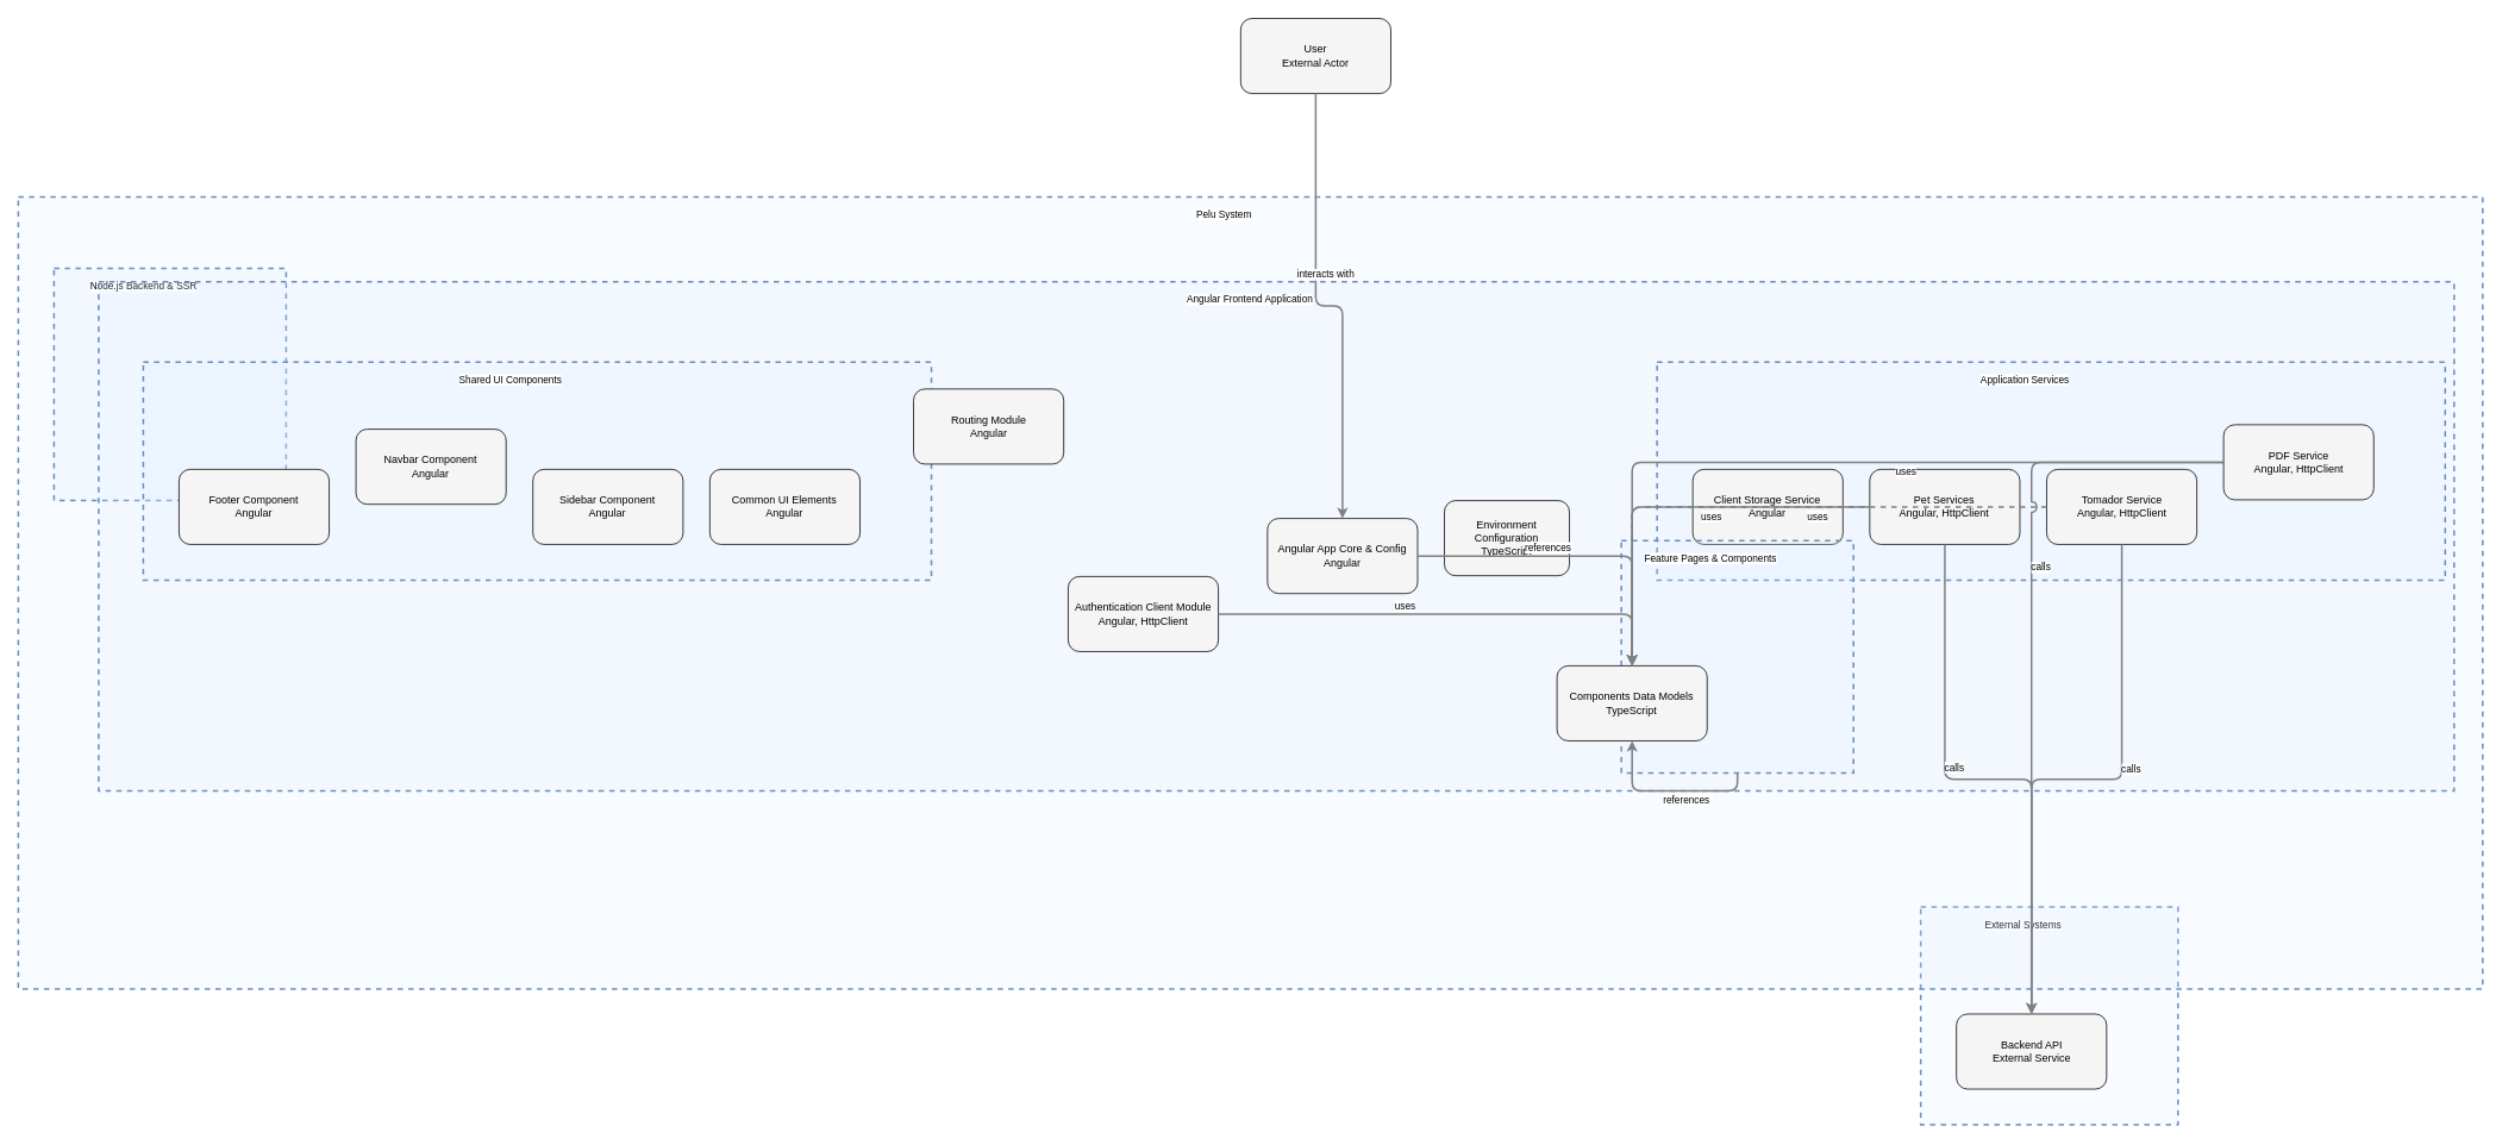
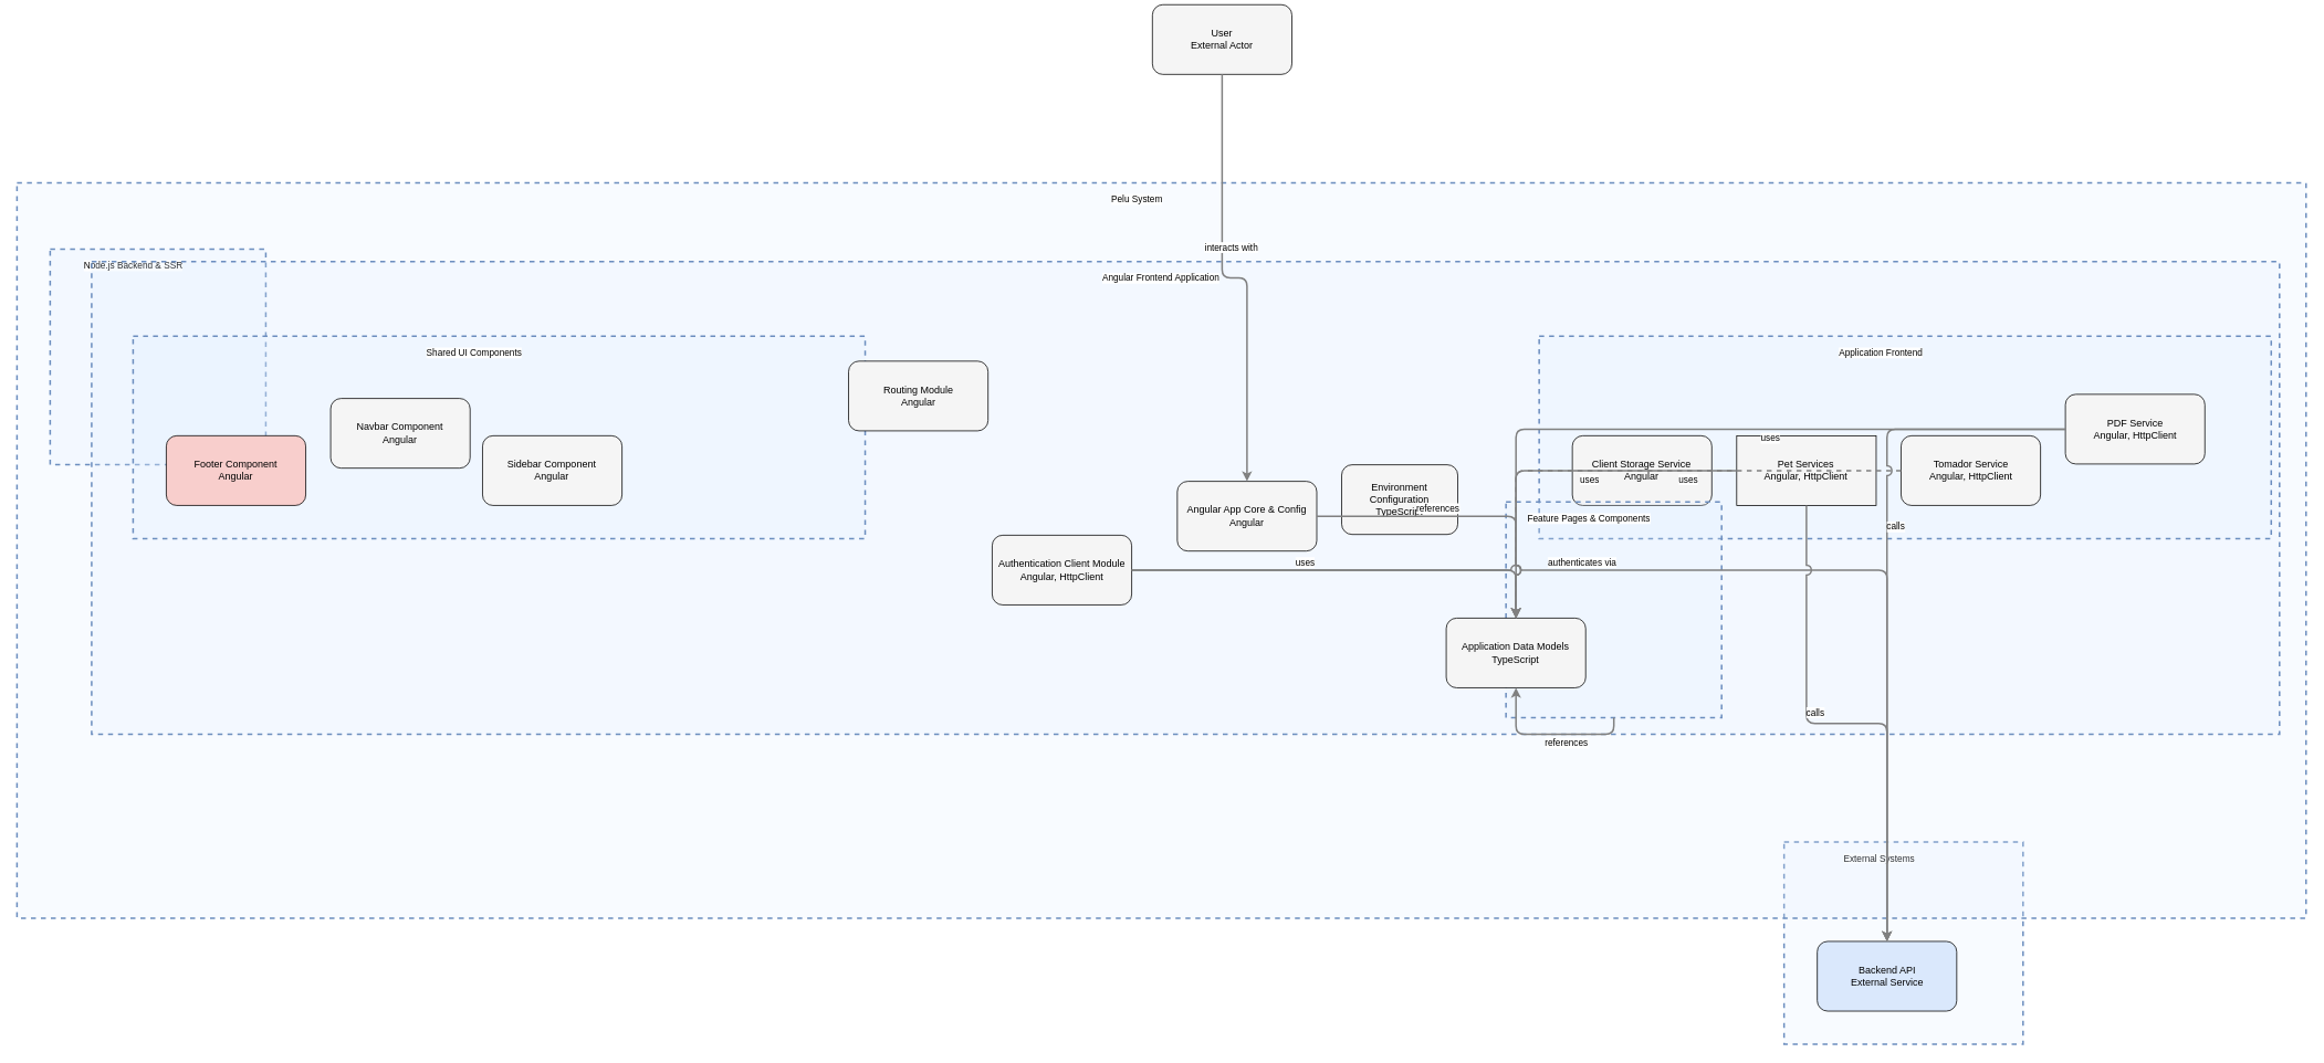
- <mxCell id="16" value="User&lt;br&gt;External Actor" style="rounded=1;whiteSpace=wrap;html=1;fillColor=#f5f5f5" vertex="1" parent="1"><mxGeometry x="1388.947" y="20" width="168.158" height="84.079" as="geometry" /></mxCell>
+ <mxCell id="16" value="User&lt;br&gt;External Actor" style="rounded=1;whiteSpace=wrap;html=1;fillColor=#f5f5f5" vertex="1" parent="1"><mxGeometry x="1388.947" y="5" width="168.158" height="84.079" as="geometry" /></mxCell>
- <mxCell id="3" value="Application Services" style="edgeLabel;html=1;align=center;verticalAlign=middle;resizable=0;labelBackgroundColor=white;spacing=5" vertex="1" parent="10"><mxGeometry x="1753.263" y="98" width="806.631" height="24" as="geometry" /></mxCell>
+ <mxCell id="3" value="Application Frontend" style="edgeLabel;html=1;align=center;verticalAlign=middle;resizable=0;labelBackgroundColor=white;spacing=5" vertex="1" parent="10"><mxGeometry x="1753.263" y="98" width="806.631" height="24" as="geometry" /></mxCell>
- <mxCell id="25" value="Footer Component&lt;br&gt;Angular" style="rounded=1;whiteSpace=wrap;html=1;fillColor=#f5f5f5" vertex="1" parent="4"><mxGeometry x="40" y="120" width="168.158" height="84.079" as="geometry" /></mxCell>
+ <mxCell id="25" value="Footer Component&lt;br&gt;Angular" style="rounded=1;whiteSpace=wrap;html=1;fillColor=#f8cecc;" vertex="1" parent="4"><mxGeometry x="40" y="120" width="168.158" height="84.079" as="geometry" /></mxCell>
- <mxCell id="24" value="Sidebar Component&lt;br&gt;Angular" style="rounded=1;whiteSpace=wrap;html=1;fillColor=#f5f5f5" vertex="1" parent="4"><mxGeometry x="436.316" y="120" width="168.158" height="84.079" as="geometry" /></mxCell>
+ <mxCell id="24" value="Sidebar Component&lt;br&gt;Angular" style="rounded=1;whiteSpace=wrap;html=1;fillColor=#f5f5f5" vertex="1" parent="4"><mxGeometry x="421.316" y="120" width="168.158" height="84.079" as="geometry" /></mxCell>
- <mxCell id="26" value="Common UI Elements&lt;br&gt;Angular" style="rounded=1;whiteSpace=wrap;html=1;fillColor=#f5f5f5" vertex="1" parent="4"><mxGeometry x="634.473" y="120" width="168.158" height="84.079" as="geometry" /></mxCell>
- <mxCell id="28" value="Pet Services&lt;br&gt;Angular, HttpClient" style="rounded=1;whiteSpace=wrap;html=1;fillColor=#f5f5f5" vertex="1" parent="2"><mxGeometry x="238.158" y="120" width="168.158" height="84.079" as="geometry" /></mxCell>
+ <mxCell id="28" value="Pet Services&lt;br&gt;Angular, HttpClient" style="whiteSpace=wrap;html=1;fillColor=#f5f5f5;rounded=0;" vertex="1" parent="2"><mxGeometry x="238.158" y="120" width="168.158" height="84.079" as="geometry" /></mxCell>
+ <mxCell id="35" style="edgeStyle=orthogonalEdgeStyle;rounded=1;orthogonalLoop=1;jettySize=auto;html=1;strokeColor=#808080;strokeWidth=2;jumpStyle=arc;jumpSize=10;spacing=15;labelBackgroundColor=white;labelBorderColor=none" edge="1" parent="1" source="21" target="17"><mxGeometry relative="1" as="geometry" /></mxCell>
+ <mxCell id="36" value="authenticates via" style="edgeLabel;html=1;align=center;verticalAlign=middle;resizable=0;points=[];" vertex="1" connectable="0" parent="35"><mxGeometry x="-0.2" y="10" relative="1" as="geometry"><mxPoint as="offset" /></mxGeometry></mxCell>
- <mxCell id="43" style="edgeStyle=orthogonalEdgeStyle;rounded=1;orthogonalLoop=1;jettySize=auto;html=1;strokeColor=#808080;strokeWidth=2;jumpStyle=arc;jumpSize=10;spacing=15;labelBackgroundColor=white;labelBorderColor=none" edge="1" parent="1" source="27" target="17"><mxGeometry relative="1" as="geometry" /></mxCell>
- <mxCell id="44" value="calls" style="edgeLabel;html=1;align=center;verticalAlign=middle;resizable=0;points=[];" vertex="1" connectable="0" parent="43"><mxGeometry x="-0.2" y="10" relative="1" as="geometry"><mxPoint as="offset" /></mxGeometry></mxCell>
- <mxCell id="22" value="Components Data Models&lt;br&gt;TypeScript" style="rounded=1;whiteSpace=wrap;html=1;fillColor=#f5f5f5" vertex="1" parent="10"><mxGeometry x="1633.195" y="430" width="168.158" height="84.079" as="geometry" /></mxCell>
+ <mxCell id="22" value="Application Data Models&lt;br&gt;TypeScript" style="rounded=1;whiteSpace=wrap;html=1;fillColor=#f5f5f5" vertex="1" parent="10"><mxGeometry x="1633.195" y="430" width="168.158" height="84.079" as="geometry" /></mxCell>
- <mxCell id="17" value="Backend API&lt;br&gt;External Service" style="rounded=1;whiteSpace=wrap;html=1;fillColor=#f5f5f5" vertex="1" parent="12"><mxGeometry x="40" y="120" width="168.158" height="84.079" as="geometry" /></mxCell>
+ <mxCell id="17" value="Backend API&lt;br&gt;External Service" style="rounded=1;whiteSpace=wrap;html=1;fillColor=#dae8fc;" vertex="1" parent="12"><mxGeometry x="40" y="120" width="168.158" height="84.079" as="geometry" /></mxCell>
